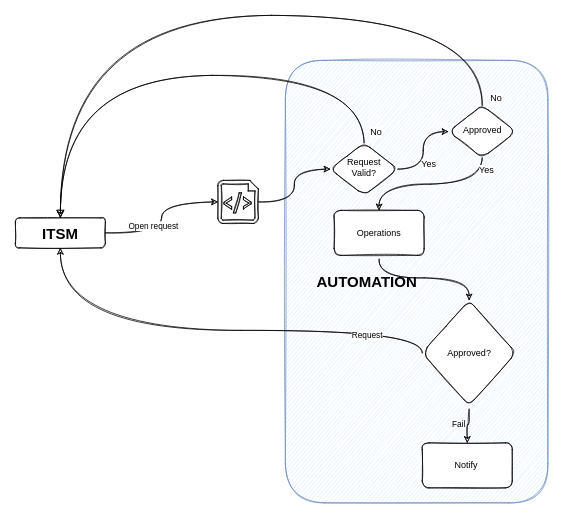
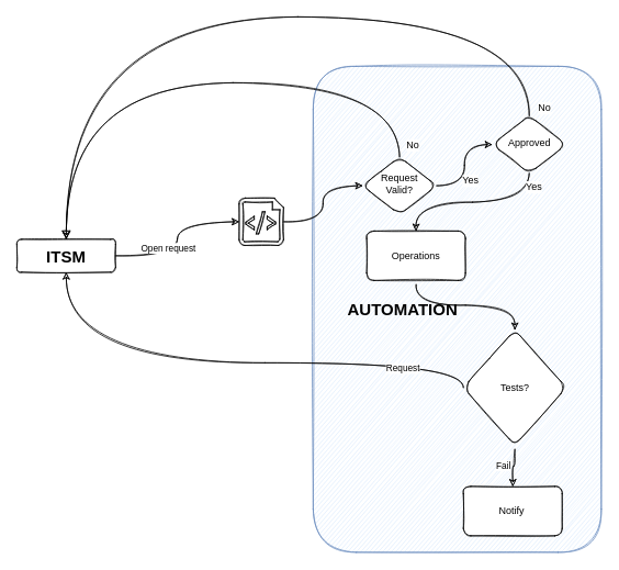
- <mxCell id="14" value="Approved?" style="rhombus;whiteSpace=wrap;html=1;sketch=1;rounded=1;" vertex="1" parent="1"><mxGeometry x="562.5" y="400" width="125" height="140" as="geometry" /></mxCell>
+ <mxCell id="14" value="Tests?" style="rhombus;whiteSpace=wrap;html=1;sketch=1;rounded=1;" vertex="1" parent="1"><mxGeometry x="562.5" y="400" width="125" height="140" as="geometry" /></mxCell>
